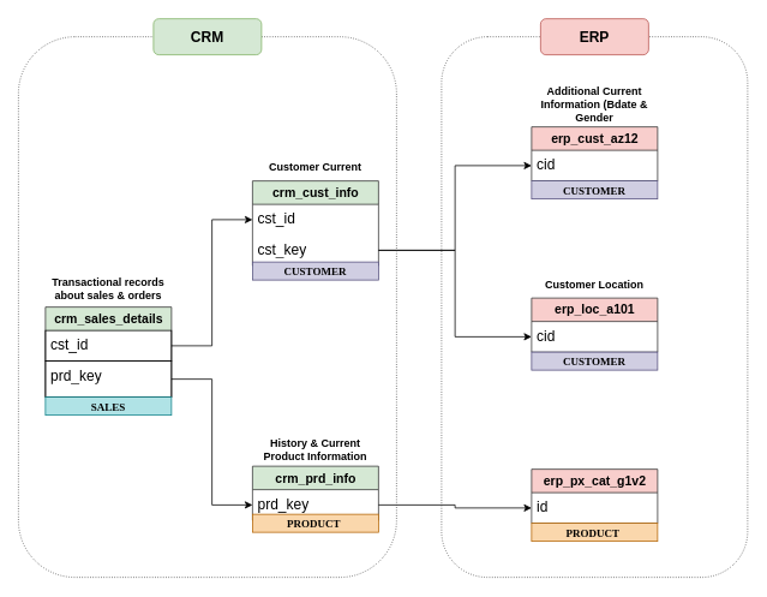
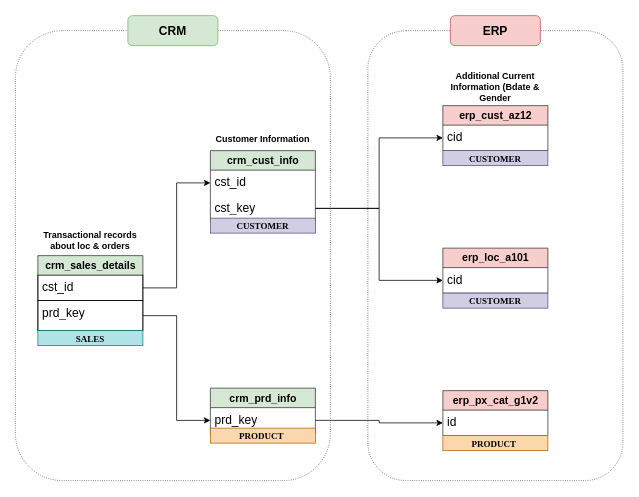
- <mxCell id="6" value="&lt;b&gt;Customer Current&lt;/b&gt;" style="text;html=1;align=center;verticalAlign=middle;whiteSpace=wrap;rounded=1;strokeColor=none;dashed=1;dashPattern=1 2;fillColor=none;" parent="2" vertex="1"><mxGeometry width="140" height="30" as="geometry" /></mxCell>
+ <mxCell id="6" value="&lt;b&gt;Customer Information&lt;/b&gt;" style="text;html=1;align=center;verticalAlign=middle;whiteSpace=wrap;rounded=1;strokeColor=none;dashed=1;dashPattern=1 2;fillColor=none;" parent="2" vertex="1"><mxGeometry width="140" height="30" as="geometry" /></mxCell>
- <mxCell id="40" value="&lt;b&gt;Customer Location&lt;/b&gt;" style="text;html=1;align=center;verticalAlign=middle;whiteSpace=wrap;rounded=1;strokeColor=none;dashed=1;dashPattern=1 2;fillColor=none;" parent="37" vertex="1"><mxGeometry width="140" height="30" as="geometry" /></mxCell>
- <mxCell id="15" value="&lt;b&gt;Transactional records about sales &amp;amp; orders&lt;/b&gt;" style="text;html=1;align=center;verticalAlign=middle;whiteSpace=wrap;rounded=1;" parent="11" vertex="1"><mxGeometry width="140" height="40" as="geometry" /></mxCell>
+ <mxCell id="15" value="&lt;b&gt;Transactional records about loc &amp;amp; orders&lt;/b&gt;" style="text;html=1;align=center;verticalAlign=middle;whiteSpace=wrap;rounded=1;" parent="11" vertex="1"><mxGeometry width="140" height="40" as="geometry" /></mxCell>
- <mxCell id="10" value="&lt;b&gt;History &amp;amp; Current Product Information&lt;/b&gt;" style="text;html=1;align=center;verticalAlign=middle;whiteSpace=wrap;rounded=1;strokeColor=none;dashed=1;dashPattern=1 2;fillColor=none;" parent="7" vertex="1"><mxGeometry width="140" height="36.667" as="geometry" /></mxCell>
